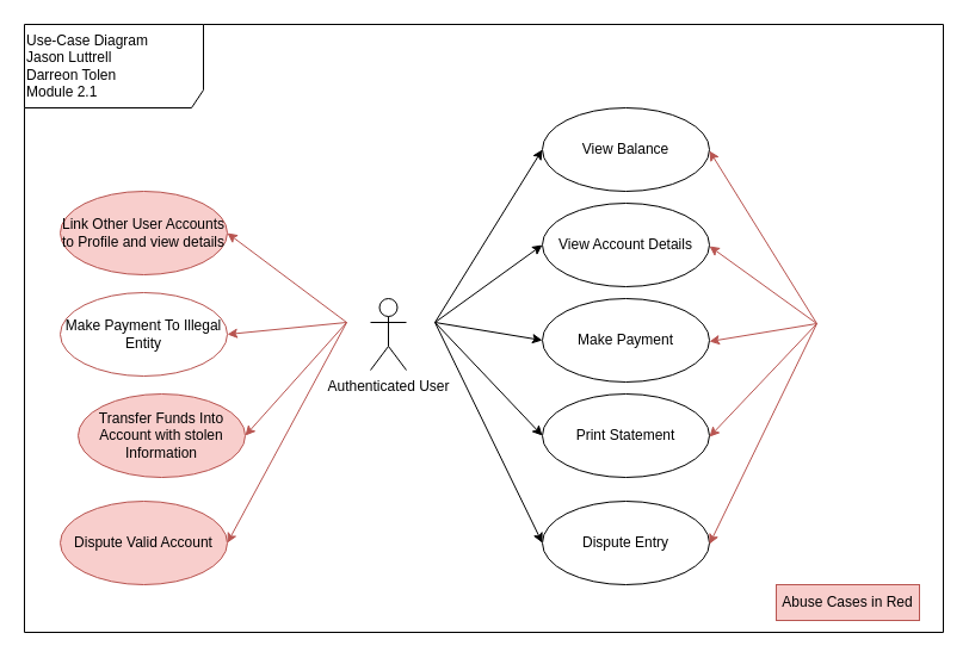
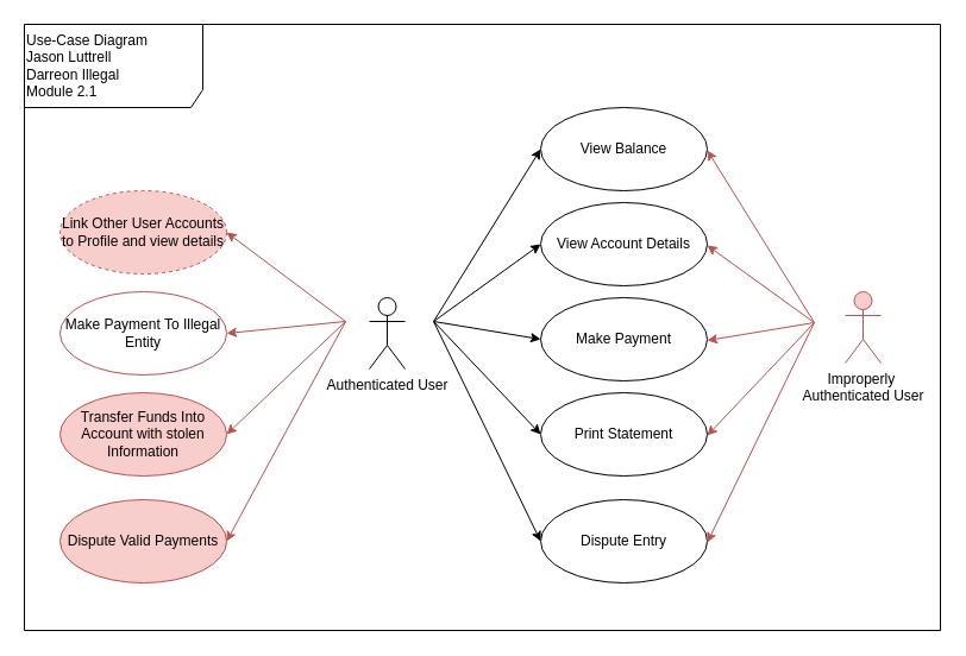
- <mxCell id="10" value="Use-Case Diagram&lt;div&gt;Jason Luttrell&lt;/div&gt;&lt;div&gt;Darreon Tolen&lt;/div&gt;&lt;div&gt;Module 2.1&lt;/div&gt;" style="shape=umlFrame;whiteSpace=wrap;html=1;pointerEvents=0;width=150;height=70;align=left;" vertex="1" parent="1"><mxGeometry x="20" y="20" width="770" height="510" as="geometry" /></mxCell>
+ <mxCell id="10" value="Use-Case Diagram&lt;div&gt;Jason Luttrell&lt;/div&gt;&lt;div&gt;Darreon Illegal&lt;/div&gt;&lt;div&gt;Module 2.1&lt;/div&gt;" style="shape=umlFrame;whiteSpace=wrap;html=1;pointerEvents=0;width=150;height=70;align=left;" vertex="1" parent="1"><mxGeometry x="20" y="20" width="770" height="510" as="geometry" /></mxCell>
- <mxCell id="24" value="Link Other User Accounts to Profile and view details" style="ellipse;whiteSpace=wrap;html=1;fillColor=#f8cecc;strokeColor=#b85450;" vertex="1" parent="1"><mxGeometry x="50" y="160" width="140" height="70" as="geometry" /></mxCell>
+ <mxCell id="24" value="Link Other User Accounts to Profile and view details" style="ellipse;whiteSpace=wrap;html=1;fillColor=#f8cecc;strokeColor=#b85450;dashed=1;" vertex="1" parent="1"><mxGeometry x="50" y="160" width="140" height="70" as="geometry" /></mxCell>
+ <mxCell id="15" value="Improperly&amp;nbsp;&lt;div&gt;Authenticated User&lt;/div&gt;" style="shape=umlActor;verticalLabelPosition=bottom;verticalAlign=top;html=1;fillColor=#f8cecc;strokeColor=#b85450;" vertex="1" parent="1"><mxGeometry x="710" y="245" width="30" height="60" as="geometry" /></mxCell>
- <mxCell id="27" value="Transfer Funds Into Account with stolen Information" style="ellipse;whiteSpace=wrap;html=1;fillColor=#f8cecc;strokeColor=#b85450;" vertex="1" parent="1"><mxGeometry x="65" y="330" width="140" height="70" as="geometry" /></mxCell>
+ <mxCell id="27" value="Transfer Funds Into Account with stolen Information" style="ellipse;whiteSpace=wrap;html=1;fillColor=#f8cecc;strokeColor=#b85450;" vertex="1" parent="1"><mxGeometry x="50" y="330" width="140" height="70" as="geometry" /></mxCell>
- <mxCell id="25" value="Dispute Valid Account" style="ellipse;whiteSpace=wrap;html=1;fillColor=#f8cecc;strokeColor=#b85450;" vertex="1" parent="1"><mxGeometry x="50" y="420" width="140" height="70" as="geometry" /></mxCell>
+ <mxCell id="25" value="Dispute Valid Payments" style="ellipse;whiteSpace=wrap;html=1;fillColor=#f8cecc;strokeColor=#b85450;" vertex="1" parent="1"><mxGeometry x="50" y="420" width="140" height="70" as="geometry" /></mxCell>
- <mxCell id="21" value="Abuse Cases in Red" style="text;html=1;strokeColor=#b85450;fillColor=#f8cecc;align=center;verticalAlign=middle;whiteSpace=wrap;overflow=hidden;" vertex="1" parent="1"><mxGeometry x="650" y="490" width="120" height="30" as="geometry" /></mxCell>
